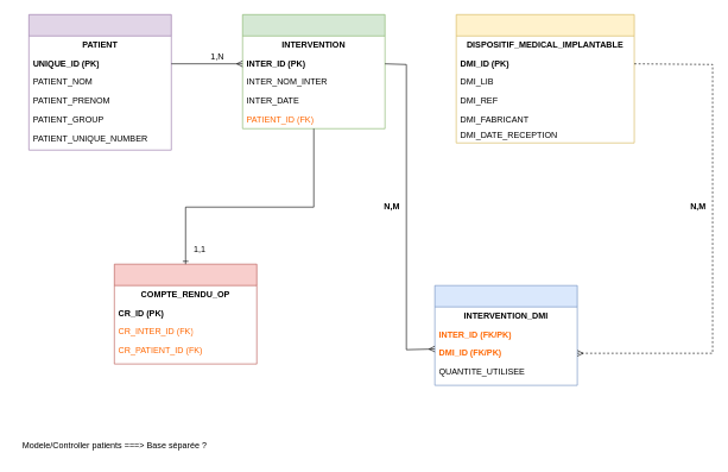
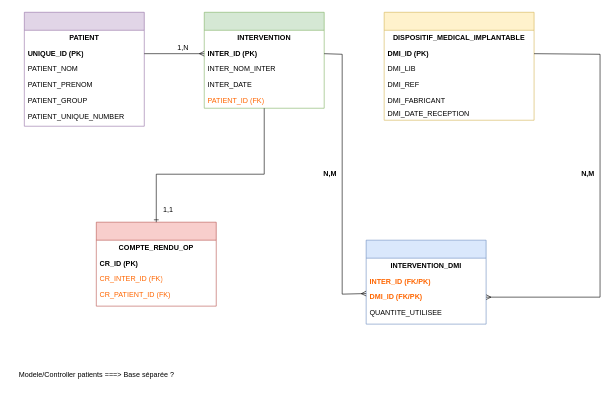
- <mxCell id="39" value="" style="endArrow=ERmany;html=1;rounded=0;exitX=1;exitY=0.5;exitDx=0;exitDy=0;entryX=1;entryY=0.5;entryDx=0;entryDy=0;dashed=1;" parent="1" source="17" target="31" edge="1"><mxGeometry width="50" height="50" relative="1" as="geometry"><mxPoint x="390" y="270" as="sourcePoint" /><mxPoint x="440" y="220" as="targetPoint" /><Array as="points"><mxPoint x="1000" y="90" /><mxPoint x="1000" y="495" /></Array></mxGeometry></mxCell>
+ <mxCell id="39" value="" style="endArrow=ERmany;html=1;rounded=0;exitX=1;exitY=0.5;exitDx=0;exitDy=0;entryX=1;entryY=0.5;entryDx=0;entryDy=0;" parent="1" source="17" target="31" edge="1"><mxGeometry width="50" height="50" relative="1" as="geometry"><mxPoint x="390" y="270" as="sourcePoint" /><mxPoint x="440" y="220" as="targetPoint" /><Array as="points"><mxPoint x="1000" y="90" /><mxPoint x="1000" y="495" /></Array></mxGeometry></mxCell>
